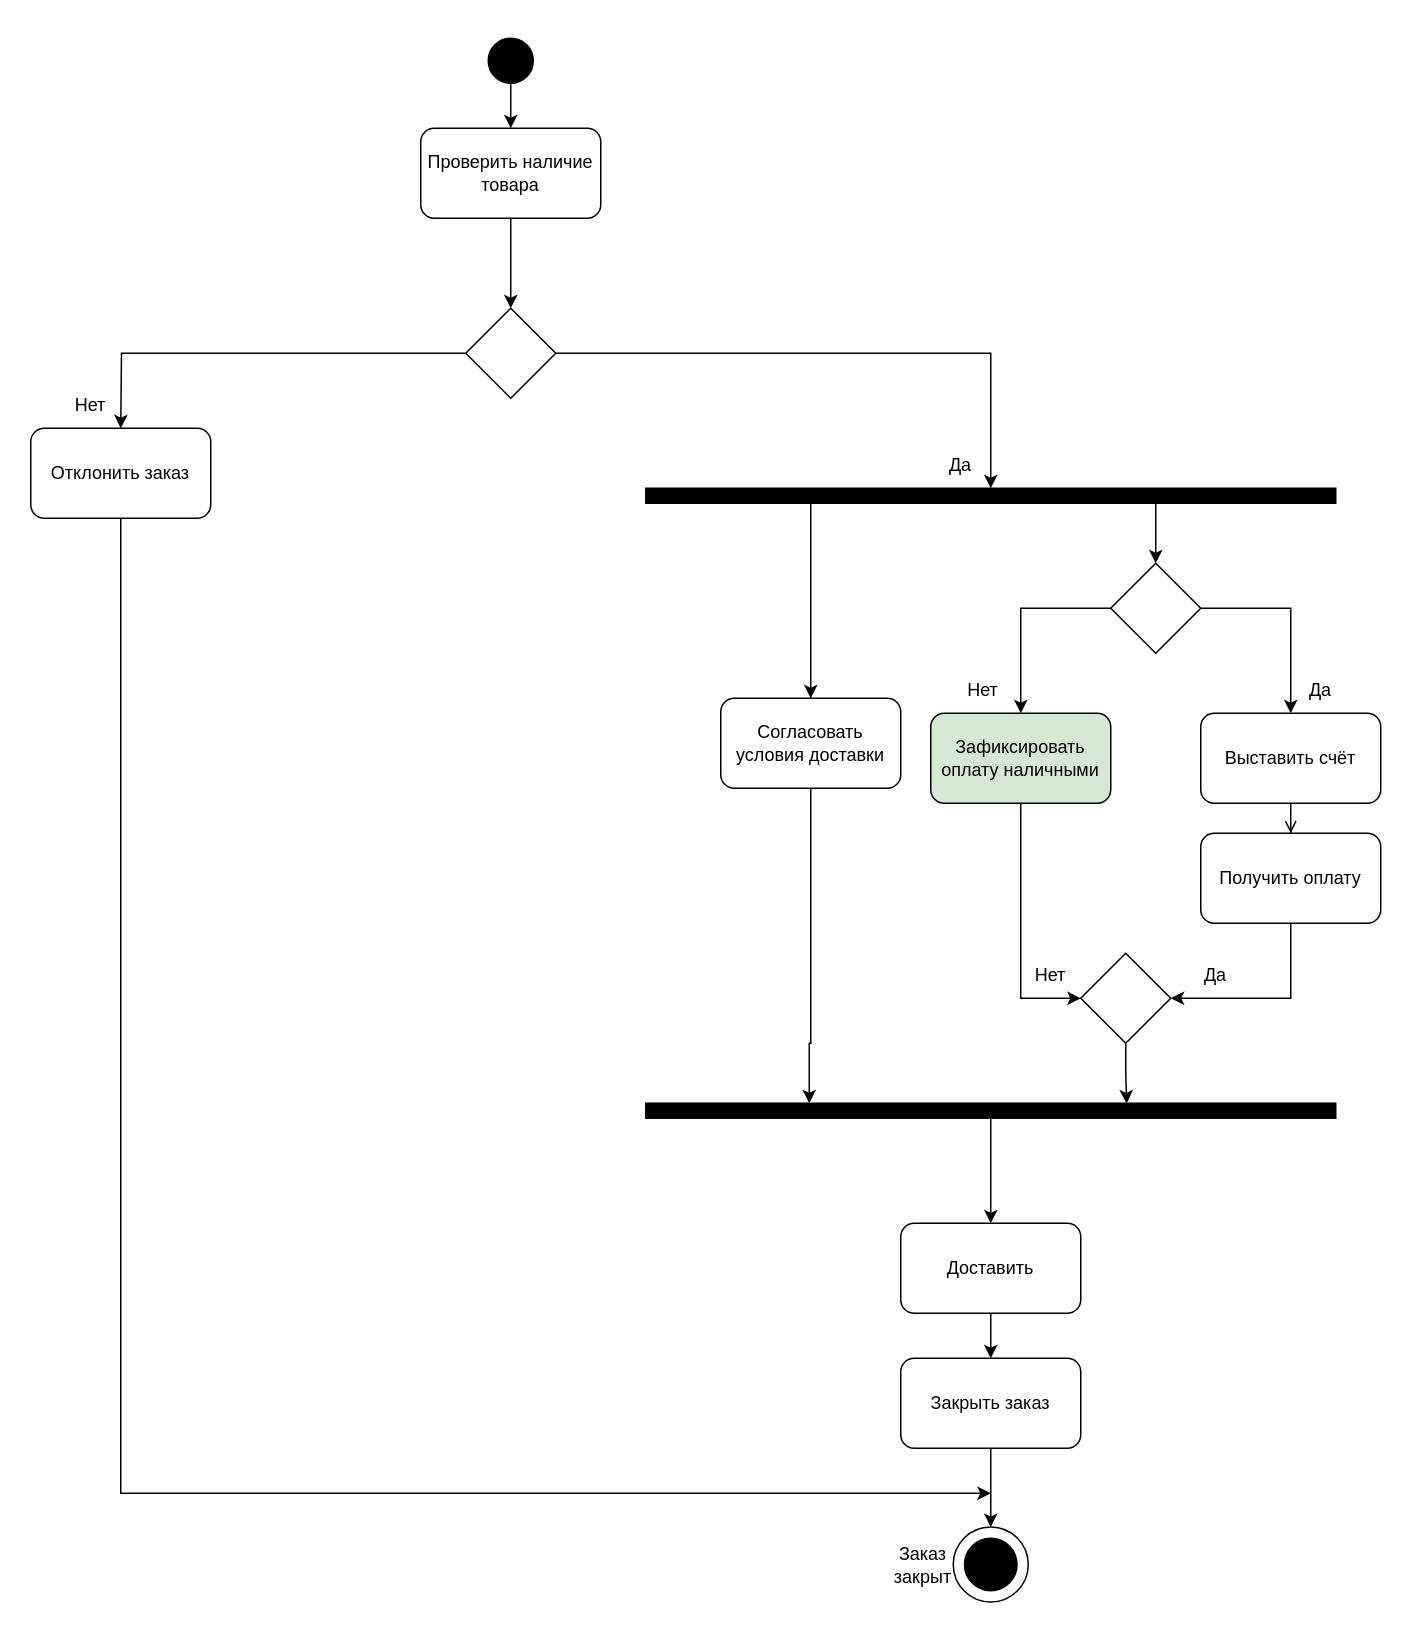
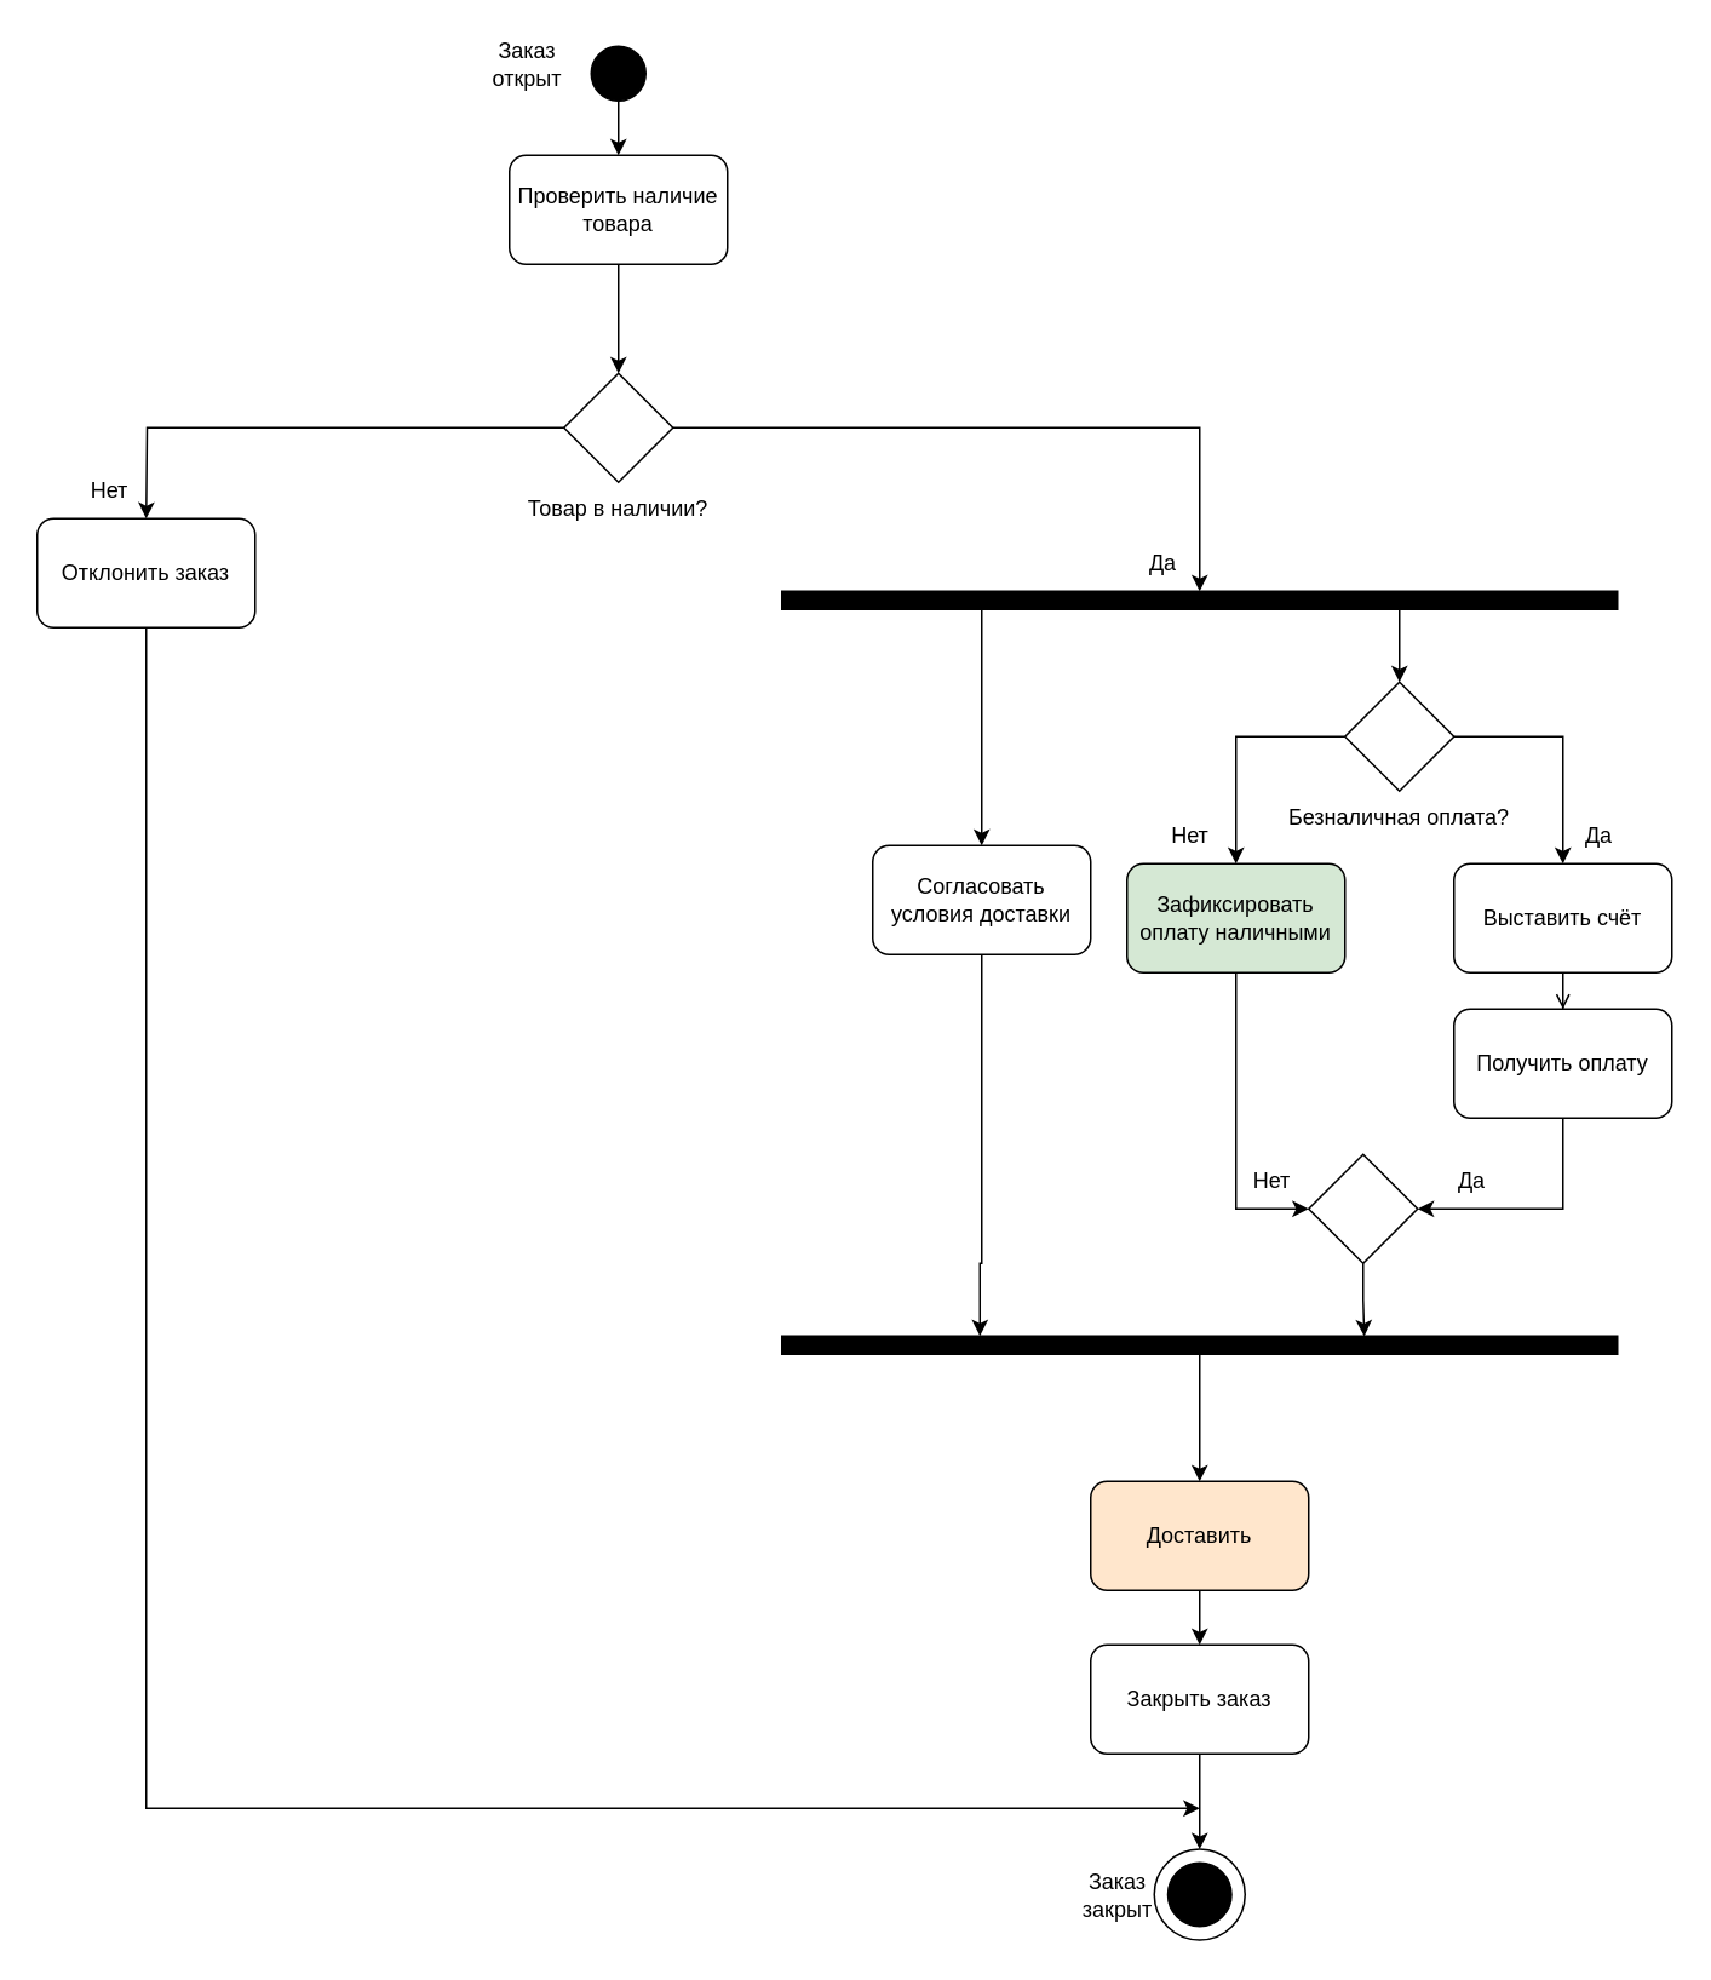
+ <mxCell id="8" value="Заказ открыт" style="text;html=1;strokeColor=none;fillColor=none;align=center;verticalAlign=middle;whiteSpace=wrap;rounded=0;" parent="1" vertex="1"><mxGeometry x="260" y="20" width="60" height="30" as="geometry" /></mxCell>
+ <mxCell id="11" value="Товар в наличии?" style="text;html=1;strokeColor=none;fillColor=none;align=center;verticalAlign=middle;whiteSpace=wrap;rounded=0;" parent="1" vertex="1"><mxGeometry x="285" y="265" width="110" height="30" as="geometry" /></mxCell>
+ <mxCell id="23" value="Безналичная оплата?" style="text;html=1;strokeColor=none;fillColor=none;align=center;verticalAlign=middle;whiteSpace=wrap;rounded=0;" parent="1" vertex="1"><mxGeometry x="700" y="435" width="140" height="30" as="geometry" /></mxCell>
- <mxCell id="35" value="Доставить" style="rounded=1;whiteSpace=wrap;html=1;" vertex="1" parent="1"><mxGeometry x="600" y="815" width="120" height="60" as="geometry" /></mxCell>
+ <mxCell id="35" value="Доставить" style="rounded=1;whiteSpace=wrap;html=1;fillColor=#ffe6cc;" vertex="1" parent="1"><mxGeometry x="600" y="815" width="120" height="60" as="geometry" /></mxCell>
